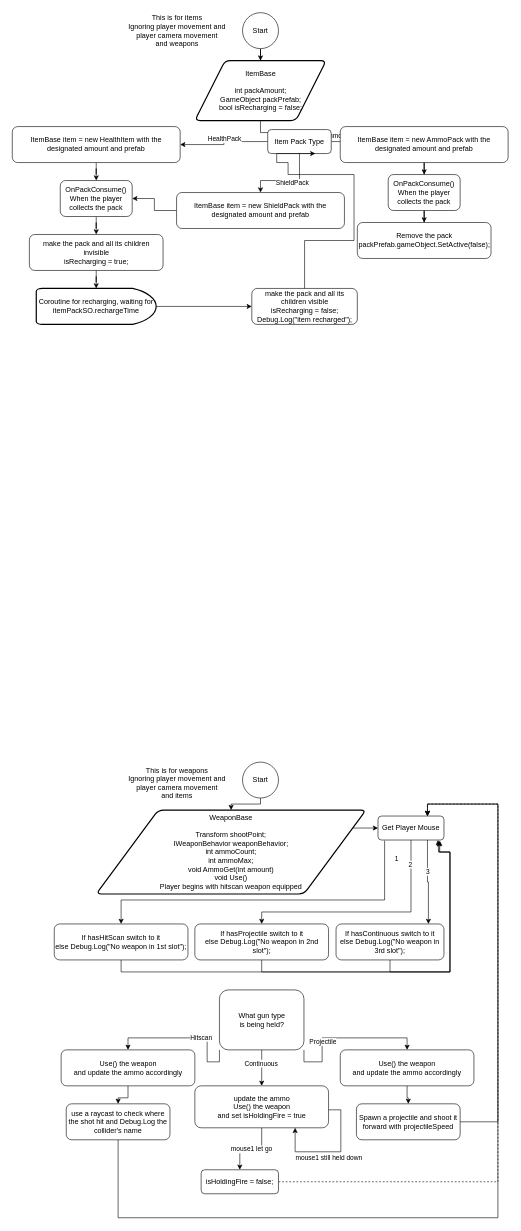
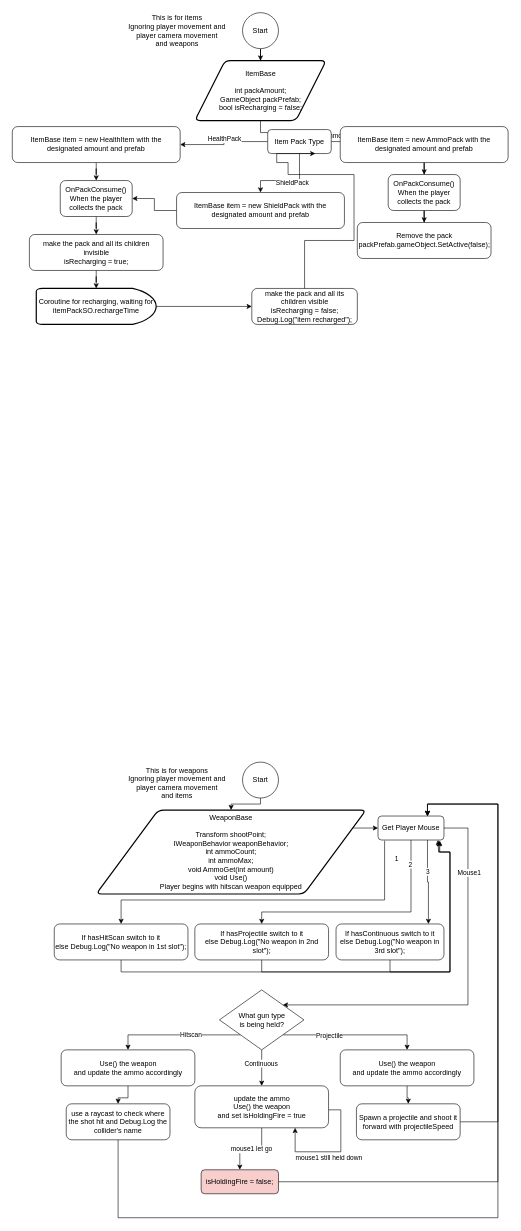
+ <mxCell id="42" style="edgeStyle=orthogonalEdgeStyle;rounded=0;orthogonalLoop=1;jettySize=auto;html=1;entryX=1;entryY=0;entryDx=0;entryDy=0;" edge="1" parent="1" source="44" target="57"><mxGeometry relative="1" as="geometry"><mxPoint x="780" y="1700" as="targetPoint" /><Array as="points"><mxPoint x="780" y="1380" /><mxPoint x="780" y="1675" /></Array></mxGeometry></mxCell>
+ <mxCell id="43" value="Mouse1" style="edgeLabel;html=1;align=center;verticalAlign=middle;resizable=0;points=[];" vertex="1" connectable="0" parent="42"><mxGeometry x="-0.283" y="1" relative="1" as="geometry"><mxPoint y="-117" as="offset" /></mxGeometry></mxCell>
- <mxCell id="57" value="What gun type&lt;div&gt;is being held?&lt;/div&gt;" style="whiteSpace=wrap;html=1;rounded=1;" vertex="1" parent="1"><mxGeometry x="365.5" y="1650" width="141" height="100" as="geometry" /></mxCell>
+ <mxCell id="57" value="What gun type&lt;div&gt;is being held?&lt;/div&gt;" style="rhombus;whiteSpace=wrap;html=1;" vertex="1" parent="1"><mxGeometry x="365.5" y="1650" width="141" height="100" as="geometry" /></mxCell>
- <mxCell id="68" value="isHoldingFire = false;" style="whiteSpace=wrap;html=1;rounded=1;" vertex="1" parent="1"><mxGeometry x="335" y="1950" width="129" height="40" as="geometry" /></mxCell>
+ <mxCell id="68" value="isHoldingFire = false;" style="whiteSpace=wrap;html=1;rounded=1;fillColor=#f8cecc;" vertex="1" parent="1"><mxGeometry x="335" y="1950" width="129" height="40" as="geometry" /></mxCell>
- <mxCell id="67" style="edgeStyle=orthogonalEdgeStyle;rounded=0;orthogonalLoop=1;jettySize=auto;html=1;entryX=0.75;entryY=0;entryDx=0;entryDy=0;dashed=1;" edge="1" parent="1" source="68" target="44"><mxGeometry relative="1" as="geometry"><Array as="points"><mxPoint x="830" y="1970" /><mxPoint x="830" y="1340" /><mxPoint x="713" y="1340" /></Array></mxGeometry></mxCell>
+ <mxCell id="67" style="edgeStyle=orthogonalEdgeStyle;rounded=0;orthogonalLoop=1;jettySize=auto;html=1;entryX=0.75;entryY=0;entryDx=0;entryDy=0;" edge="1" parent="1" source="68" target="44"><mxGeometry relative="1" as="geometry"><Array as="points"><mxPoint x="830" y="1970" /><mxPoint x="830" y="1340" /><mxPoint x="713" y="1340" /></Array></mxGeometry></mxCell>
